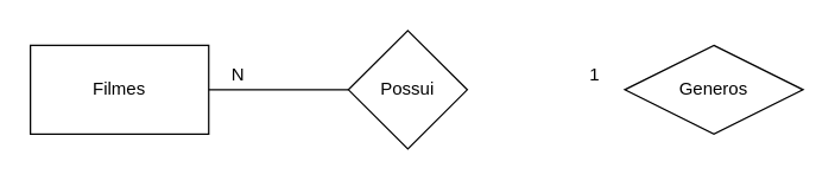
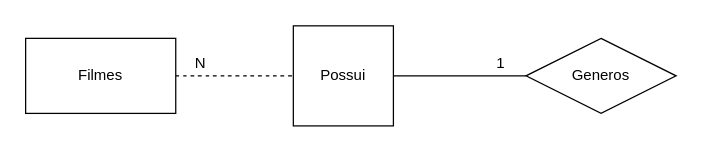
- <mxCell id="2" style="edgeStyle=orthogonalEdgeStyle;orthogonalLoop=1;jettySize=auto;html=1;exitX=1;exitY=0.5;exitDx=0;exitDy=0;entryX=0;entryY=0.5;entryDx=0;entryDy=0;strokeColor=#000000;curved=1;endArrow=none;endFill=0;" edge="1" parent="1" source="3" target="6"><mxGeometry relative="1" as="geometry" /></mxCell>
+ <mxCell id="2" style="edgeStyle=orthogonalEdgeStyle;orthogonalLoop=1;jettySize=auto;html=1;exitX=1;exitY=0.5;exitDx=0;exitDy=0;entryX=0;entryY=0.5;entryDx=0;entryDy=0;strokeColor=#000000;curved=1;endArrow=none;endFill=0;dashed=1;" edge="1" parent="1" source="3" target="6"><mxGeometry relative="1" as="geometry" /></mxCell>
- <mxCell id="6" value="&lt;font style=&quot;vertical-align: inherit&quot;&gt;&lt;font style=&quot;vertical-align: inherit&quot;&gt;Possui&lt;/font&gt;&lt;/font&gt;" style="rhombus;whiteSpace=wrap;html=1;" vertex="1" parent="1"><mxGeometry x="234" y="20" width="80" height="80" as="geometry" /></mxCell>
+ <mxCell id="6" value="&lt;font style=&quot;vertical-align: inherit&quot;&gt;&lt;font style=&quot;vertical-align: inherit&quot;&gt;Possui&lt;/font&gt;&lt;/font&gt;" style="whiteSpace=wrap;html=1;rounded=0;" vertex="1" parent="1"><mxGeometry x="234" y="20" width="80" height="80" as="geometry" /></mxCell>
+ <mxCell id="5" style="edgeStyle=orthogonalEdgeStyle;curved=1;orthogonalLoop=1;jettySize=auto;html=1;exitX=1;exitY=0.5;exitDx=0;exitDy=0;entryX=0;entryY=0.5;entryDx=0;entryDy=0;endArrow=none;endFill=0;strokeColor=#000000;" edge="1" parent="1" source="6" target="4"><mxGeometry relative="1" as="geometry" /></mxCell>
